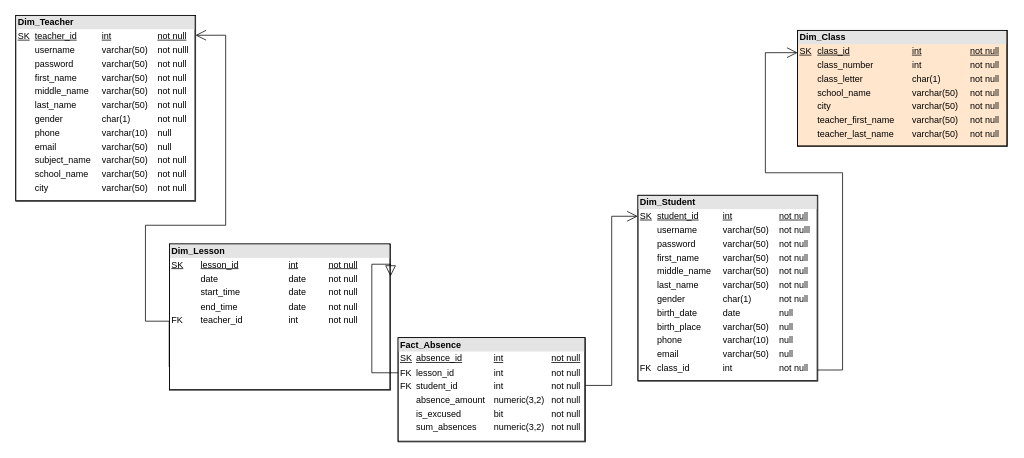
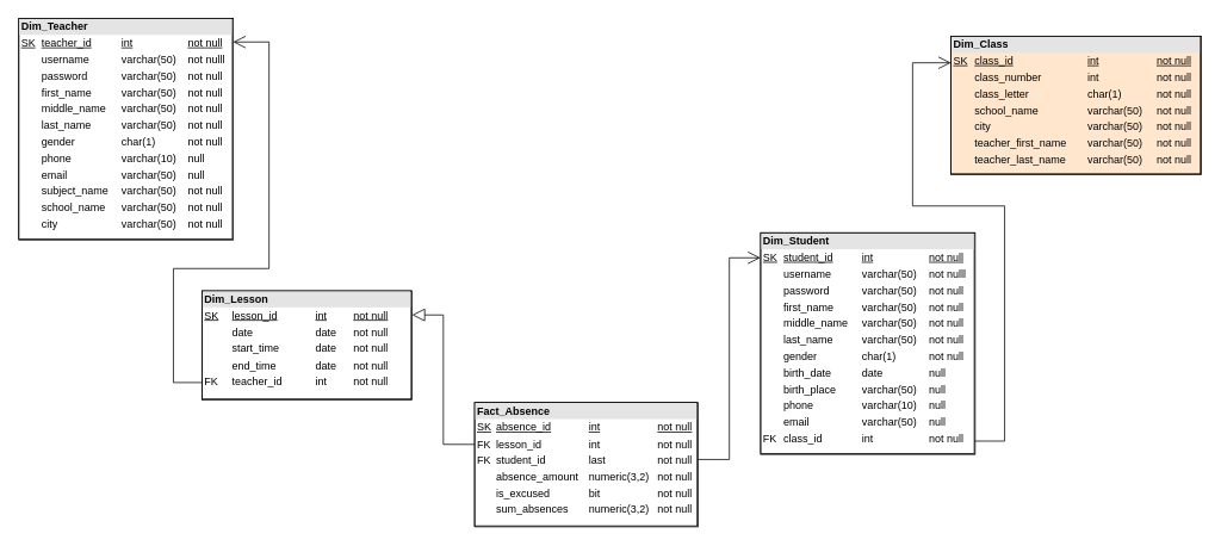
- <mxCell id="3" value="&lt;div style=&quot;box-sizing:border-box;width:100%;background:#e4e4e4;padding:2px;&quot;&gt;&lt;b&gt;Dim_Lesson&lt;/b&gt;&lt;br&gt;&lt;/div&gt;&lt;table style=&quot;width:100%;font-size:1em;&quot; cellspacing=&quot;0&quot; cellpadding=&quot;2&quot;&gt;&lt;tbody&gt;&lt;tr&gt;&lt;td&gt;&lt;u&gt;SK&lt;/u&gt;&lt;/td&gt;&lt;td&gt;&lt;u&gt;lesson_id&lt;/u&gt;&lt;/td&gt;&lt;td&gt;&lt;u&gt;int&lt;br&gt;&lt;/u&gt;&lt;/td&gt;&lt;td&gt;&lt;u&gt;not null&lt;br&gt;&lt;/u&gt;&lt;/td&gt;&lt;/tr&gt;&lt;tr&gt;&lt;td&gt;&lt;br&gt;&lt;/td&gt;&lt;td&gt;date&lt;br&gt;&lt;/td&gt;&lt;td&gt;date&lt;br&gt;&lt;/td&gt;&lt;td&gt;not null&lt;br&gt;&lt;/td&gt;&lt;/tr&gt;&lt;tr&gt;&lt;td&gt;&lt;br&gt;&lt;/td&gt;&lt;td&gt;start_time&lt;br&gt;&lt;/td&gt;&lt;td&gt;date&lt;br&gt;&lt;/td&gt;&lt;td&gt;not null&lt;br&gt;&lt;/td&gt;&lt;/tr&gt;&lt;tr&gt;&lt;td&gt;&lt;br&gt;&lt;/td&gt;&lt;td&gt;end_time&lt;br&gt;&lt;/td&gt;&lt;td&gt;date&lt;br&gt;&lt;/td&gt;&lt;td&gt;not null&lt;br&gt;&lt;/td&gt;&lt;/tr&gt;&lt;tr&gt;&lt;td&gt;FK&lt;br&gt;&lt;/td&gt;&lt;td&gt;teacher_id&lt;br&gt;&lt;/td&gt;&lt;td&gt;int&lt;br&gt;&lt;/td&gt;&lt;td&gt;not null&lt;br&gt;&lt;/td&gt;&lt;/tr&gt;&lt;/tbody&gt;&lt;/table&gt;" style="verticalAlign=top;align=left;overflow=fill;html=1;labelBorderColor=default;" parent="1" vertex="1"><mxGeometry x="225" y="325" width="295" height="195" as="geometry" /></mxCell>
+ <mxCell id="3" value="&lt;div style=&quot;box-sizing:border-box;width:100%;background:#e4e4e4;padding:2px;&quot;&gt;&lt;b&gt;Dim_Lesson&lt;/b&gt;&lt;br&gt;&lt;/div&gt;&lt;table style=&quot;width:100%;font-size:1em;&quot; cellspacing=&quot;0&quot; cellpadding=&quot;2&quot;&gt;&lt;tbody&gt;&lt;tr&gt;&lt;td&gt;&lt;u&gt;SK&lt;/u&gt;&lt;/td&gt;&lt;td&gt;&lt;u&gt;lesson_id&lt;/u&gt;&lt;/td&gt;&lt;td&gt;&lt;u&gt;int&lt;br&gt;&lt;/u&gt;&lt;/td&gt;&lt;td&gt;&lt;u&gt;not null&lt;br&gt;&lt;/u&gt;&lt;/td&gt;&lt;/tr&gt;&lt;tr&gt;&lt;td&gt;&lt;br&gt;&lt;/td&gt;&lt;td&gt;date&lt;br&gt;&lt;/td&gt;&lt;td&gt;date&lt;br&gt;&lt;/td&gt;&lt;td&gt;not null&lt;br&gt;&lt;/td&gt;&lt;/tr&gt;&lt;tr&gt;&lt;td&gt;&lt;br&gt;&lt;/td&gt;&lt;td&gt;start_time&lt;br&gt;&lt;/td&gt;&lt;td&gt;date&lt;br&gt;&lt;/td&gt;&lt;td&gt;not null&lt;br&gt;&lt;/td&gt;&lt;/tr&gt;&lt;tr&gt;&lt;td&gt;&lt;br&gt;&lt;/td&gt;&lt;td&gt;end_time&lt;br&gt;&lt;/td&gt;&lt;td&gt;date&lt;br&gt;&lt;/td&gt;&lt;td&gt;not null&lt;br&gt;&lt;/td&gt;&lt;/tr&gt;&lt;tr&gt;&lt;td&gt;FK&lt;br&gt;&lt;/td&gt;&lt;td&gt;teacher_id&lt;br&gt;&lt;/td&gt;&lt;td&gt;int&lt;br&gt;&lt;/td&gt;&lt;td&gt;not null&lt;br&gt;&lt;/td&gt;&lt;/tr&gt;&lt;/tbody&gt;&lt;/table&gt;" style="verticalAlign=top;align=left;overflow=fill;html=1;labelBorderColor=default;" parent="1" vertex="1"><mxGeometry x="225" y="325" width="235" height="122" as="geometry" /></mxCell>
- <mxCell id="2" value="&lt;div style=&quot;box-sizing:border-box;width:100%;background:#e4e4e4;padding:2px;&quot;&gt;&lt;b&gt;Fact_Absence&lt;/b&gt;&lt;br&gt;&lt;/div&gt;&lt;table style=&quot;width:100%;font-size:1em;&quot; cellspacing=&quot;0&quot; cellpadding=&quot;2&quot;&gt;&lt;tbody&gt;&lt;tr&gt;&lt;td&gt;&lt;u&gt;SK&lt;/u&gt;&lt;/td&gt;&lt;td&gt;&lt;u&gt;absence_id&lt;/u&gt;&lt;/td&gt;&lt;td&gt;&lt;u&gt;int&lt;br&gt;&lt;/u&gt;&lt;/td&gt;&lt;td&gt;&lt;u&gt;not null&lt;/u&gt;&lt;br&gt;&lt;/td&gt;&lt;/tr&gt;&lt;tr&gt;&lt;td&gt;FK&lt;br&gt;&lt;/td&gt;&lt;td&gt;lesson_id&lt;br&gt;&lt;/td&gt;&lt;td&gt;int&lt;br&gt;&lt;/td&gt;&lt;td&gt;not null&lt;br&gt;&lt;/td&gt;&lt;/tr&gt;&lt;tr&gt;&lt;td&gt;FK&lt;br&gt;&lt;/td&gt;&lt;td&gt;student_id&lt;br&gt;&lt;/td&gt;&lt;td&gt;int&lt;br&gt;&lt;/td&gt;&lt;td&gt;not null&lt;br&gt;&lt;/td&gt;&lt;/tr&gt;&lt;tr&gt;&lt;td&gt;&lt;br&gt;&lt;/td&gt;&lt;td&gt;absence_amount&lt;br&gt;&lt;/td&gt;&lt;td&gt;numeric(3,2)&lt;br&gt;&lt;/td&gt;&lt;td&gt;not null&lt;br&gt;&lt;/td&gt;&lt;/tr&gt;&lt;tr&gt;&lt;td&gt;&lt;br&gt;&lt;/td&gt;&lt;td&gt;is_excused&lt;br&gt;&lt;/td&gt;&lt;td&gt;bit&lt;br&gt;&lt;/td&gt;&lt;td&gt;not null&lt;br&gt;&lt;/td&gt;&lt;/tr&gt;&lt;tr&gt;&lt;td&gt;&lt;br&gt;&lt;/td&gt;&lt;td&gt;sum_absences&lt;br&gt;&lt;/td&gt;&lt;td&gt;numeric(3,2)&lt;br&gt;&lt;/td&gt;&lt;td&gt;not null&lt;br&gt;&lt;/td&gt;&lt;/tr&gt;&lt;/tbody&gt;&lt;/table&gt;" style="verticalAlign=top;align=left;overflow=fill;html=1;labelBorderColor=default;" parent="1" vertex="1"><mxGeometry x="530" y="450" width="250" height="139" as="geometry" /></mxCell>
+ <mxCell id="2" value="&lt;div style=&quot;box-sizing:border-box;width:100%;background:#e4e4e4;padding:2px;&quot;&gt;&lt;b&gt;Fact_Absence&lt;/b&gt;&lt;br&gt;&lt;/div&gt;&lt;table style=&quot;width:100%;font-size:1em;&quot; cellspacing=&quot;0&quot; cellpadding=&quot;2&quot;&gt;&lt;tbody&gt;&lt;tr&gt;&lt;td&gt;&lt;u&gt;SK&lt;/u&gt;&lt;/td&gt;&lt;td&gt;&lt;u&gt;absence_id&lt;/u&gt;&lt;/td&gt;&lt;td&gt;&lt;u&gt;int&lt;br&gt;&lt;/u&gt;&lt;/td&gt;&lt;td&gt;&lt;u&gt;not null&lt;/u&gt;&lt;br&gt;&lt;/td&gt;&lt;/tr&gt;&lt;tr&gt;&lt;td&gt;FK&lt;br&gt;&lt;/td&gt;&lt;td&gt;lesson_id&lt;br&gt;&lt;/td&gt;&lt;td&gt;int&lt;br&gt;&lt;/td&gt;&lt;td&gt;not null&lt;br&gt;&lt;/td&gt;&lt;/tr&gt;&lt;tr&gt;&lt;td&gt;FK&lt;br&gt;&lt;/td&gt;&lt;td&gt;student_id&lt;br&gt;&lt;/td&gt;&lt;td&gt;last&lt;br&gt;&lt;/td&gt;&lt;td&gt;not null&lt;br&gt;&lt;/td&gt;&lt;/tr&gt;&lt;tr&gt;&lt;td&gt;&lt;br&gt;&lt;/td&gt;&lt;td&gt;absence_amount&lt;br&gt;&lt;/td&gt;&lt;td&gt;numeric(3,2)&lt;br&gt;&lt;/td&gt;&lt;td&gt;not null&lt;br&gt;&lt;/td&gt;&lt;/tr&gt;&lt;tr&gt;&lt;td&gt;&lt;br&gt;&lt;/td&gt;&lt;td&gt;is_excused&lt;br&gt;&lt;/td&gt;&lt;td&gt;bit&lt;br&gt;&lt;/td&gt;&lt;td&gt;not null&lt;br&gt;&lt;/td&gt;&lt;/tr&gt;&lt;tr&gt;&lt;td&gt;&lt;br&gt;&lt;/td&gt;&lt;td&gt;sum_absences&lt;br&gt;&lt;/td&gt;&lt;td&gt;numeric(3,2)&lt;br&gt;&lt;/td&gt;&lt;td&gt;not null&lt;br&gt;&lt;/td&gt;&lt;/tr&gt;&lt;/tbody&gt;&lt;/table&gt;" style="verticalAlign=top;align=left;overflow=fill;html=1;labelBorderColor=default;" parent="1" vertex="1"><mxGeometry x="530" y="450" width="250" height="139" as="geometry" /></mxCell>
